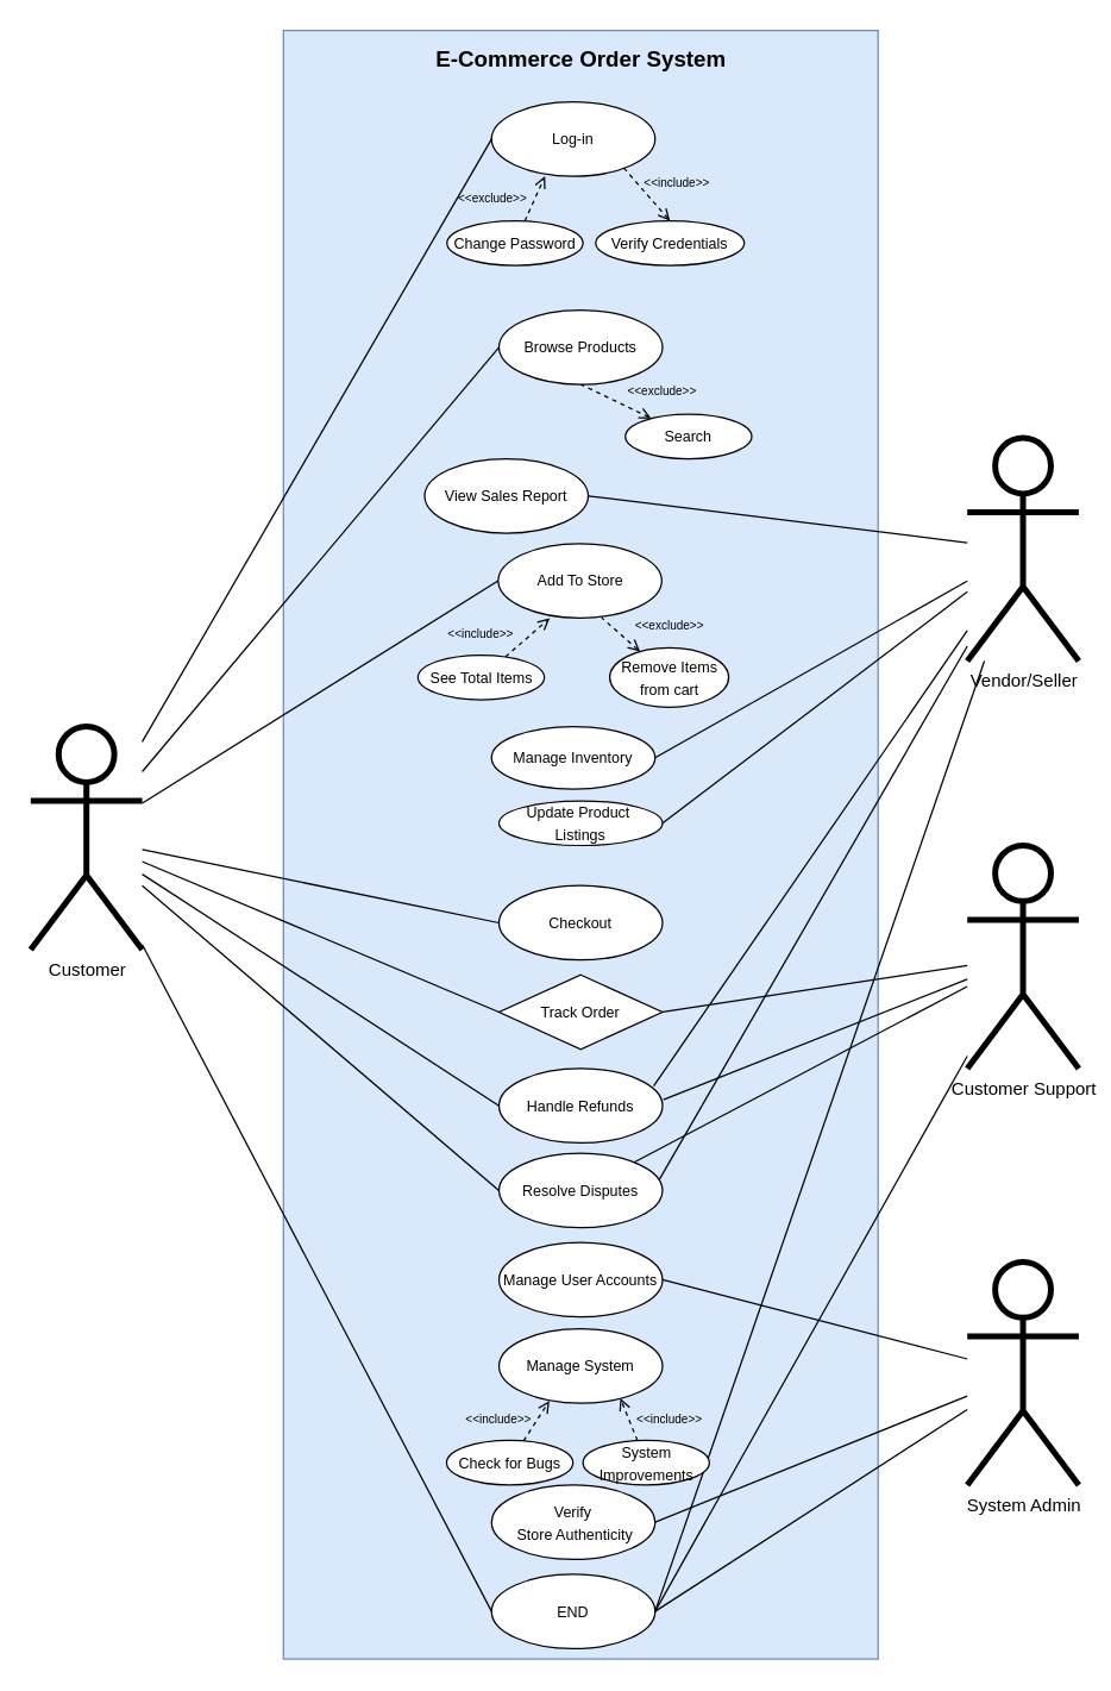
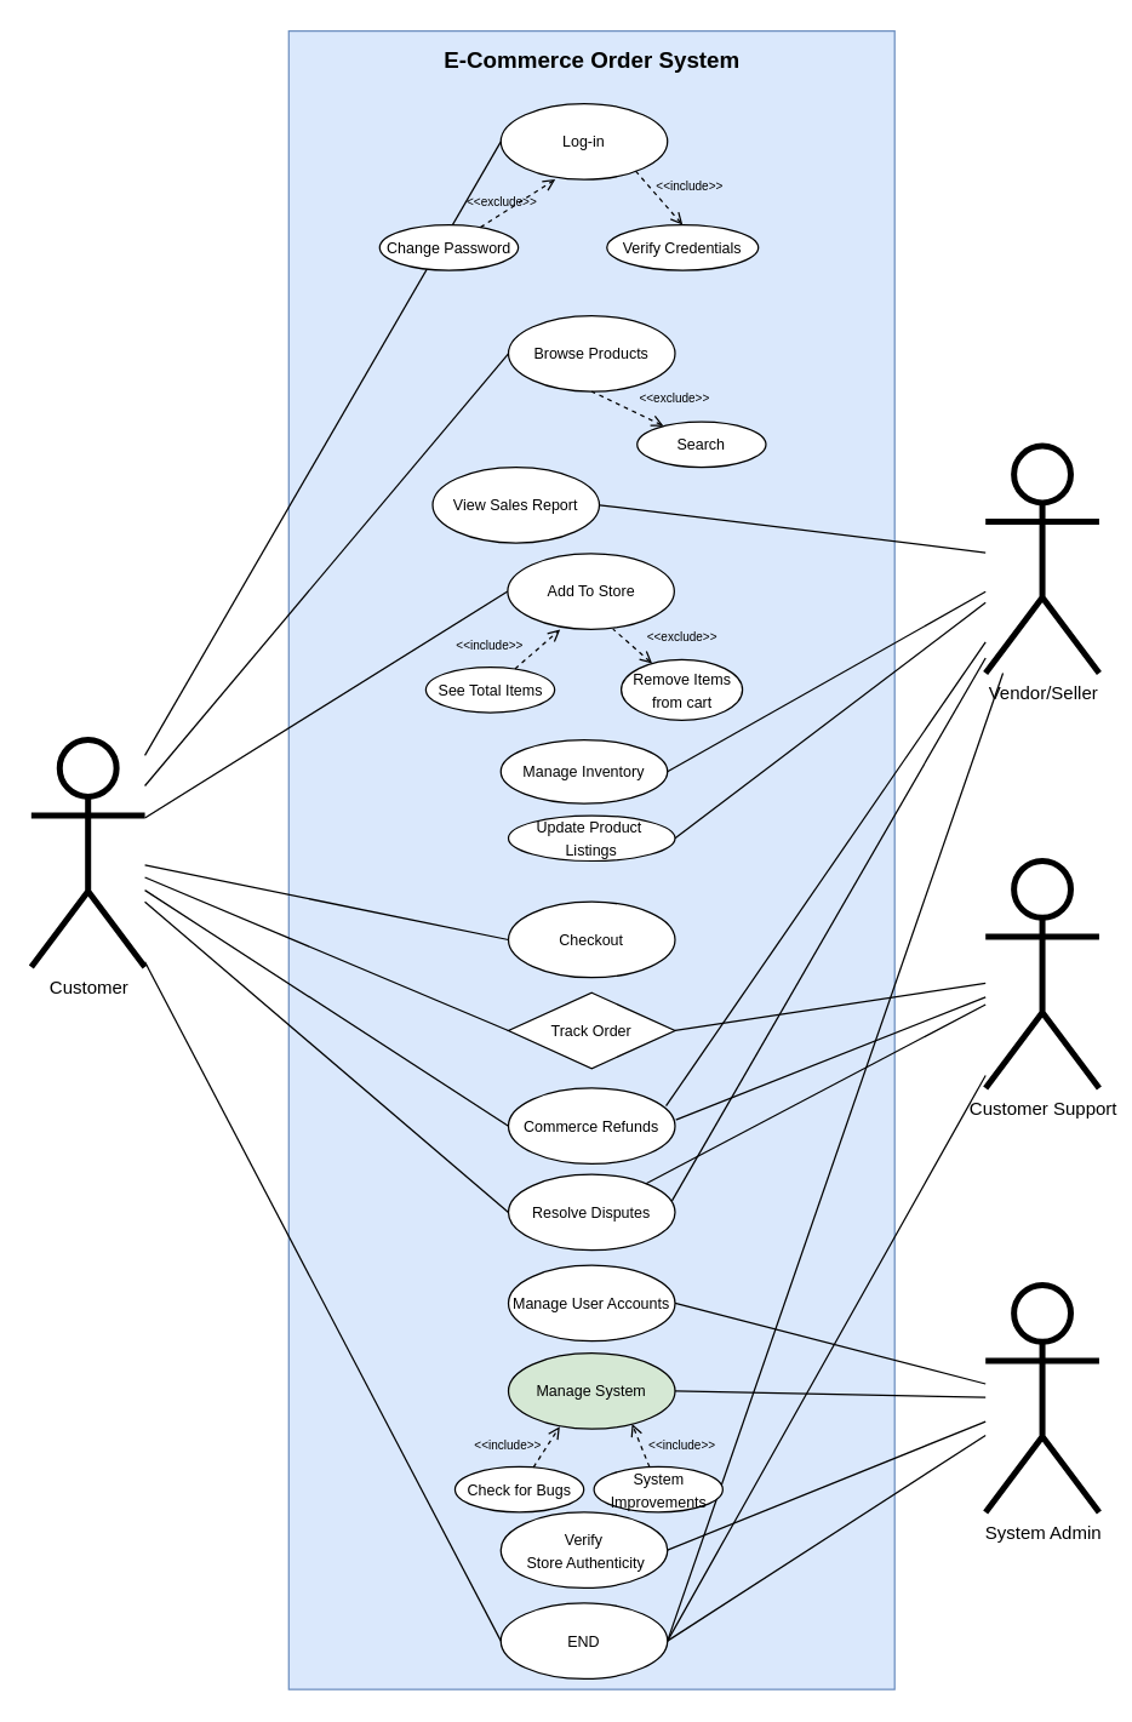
- <mxCell id="27" value="&lt;font style=&quot;font-size: 10px;&quot;&gt;Change Password&lt;/font&gt;" style="ellipse;whiteSpace=wrap;html=1;" vertex="1" parent="1"><mxGeometry x="300" y="148" width="91.5" height="30" as="geometry" /></mxCell>
+ <mxCell id="27" value="&lt;font style=&quot;font-size: 10px;&quot;&gt;Change Password&lt;/font&gt;" style="ellipse;whiteSpace=wrap;html=1;" vertex="1" parent="1"><mxGeometry x="250" y="148" width="91.5" height="30" as="geometry" /></mxCell>
- <mxCell id="16" value="&lt;font style=&quot;font-size: 10px;&quot;&gt;Handle Refunds&lt;/font&gt;" style="ellipse;whiteSpace=wrap;html=1;" vertex="1" parent="1"><mxGeometry x="335" y="718" width="110" height="50" as="geometry" /></mxCell>
+ <mxCell id="16" value="&lt;font style=&quot;font-size: 10px;&quot;&gt;Commerce Refunds&lt;/font&gt;" style="ellipse;whiteSpace=wrap;html=1;" vertex="1" parent="1"><mxGeometry x="335" y="718" width="110" height="50" as="geometry" /></mxCell>
- <mxCell id="52" value="&lt;font style=&quot;font-size: 10px;&quot;&gt;Manage System&lt;/font&gt;" style="ellipse;whiteSpace=wrap;html=1;" vertex="1" parent="1"><mxGeometry x="335" y="893" width="110" height="50" as="geometry" /></mxCell>
+ <mxCell id="52" value="&lt;font style=&quot;font-size: 10px;&quot;&gt;Manage System&lt;/font&gt;" style="ellipse;whiteSpace=wrap;html=1;fillColor=#d5e8d4;" vertex="1" parent="1"><mxGeometry x="335" y="893" width="110" height="50" as="geometry" /></mxCell>
+ <mxCell id="40" style="rounded=0;orthogonalLoop=1;jettySize=auto;html=1;endArrow=none;endFill=0;entryX=1;entryY=0.5;entryDx=0;entryDy=0;" edge="1" parent="1" source="43" target="52"><mxGeometry relative="1" as="geometry" /></mxCell>
